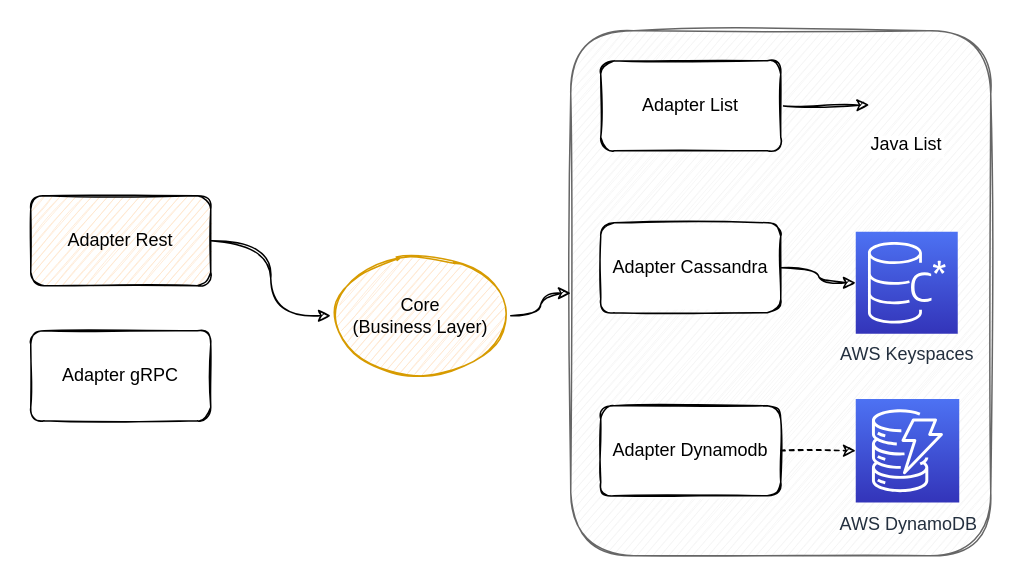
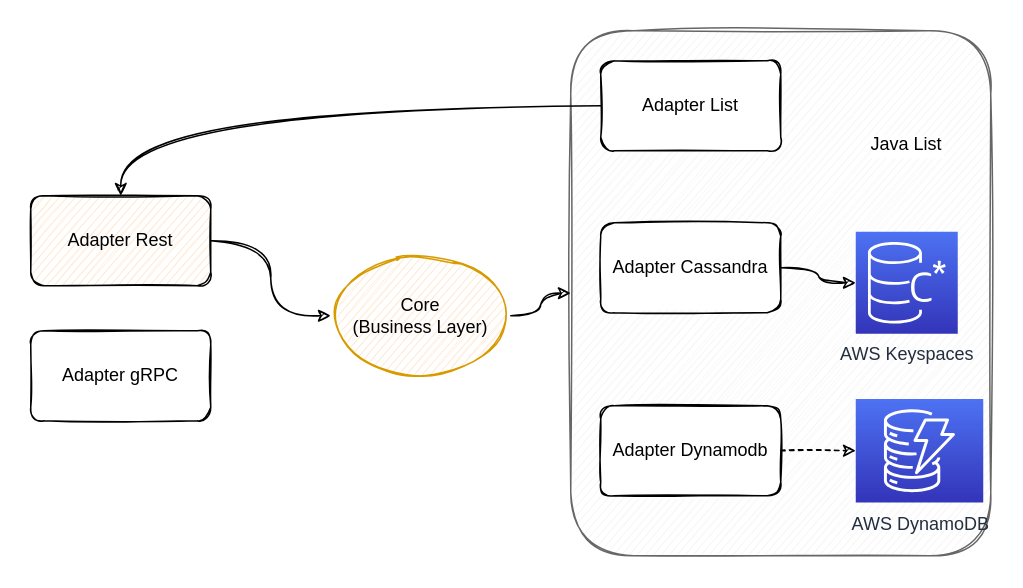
- <mxCell id="10" style="edgeStyle=orthogonalEdgeStyle;curved=1;rounded=0;sketch=1;orthogonalLoop=1;jettySize=auto;html=1;entryX=0;entryY=0.75;entryDx=0;entryDy=0;" edge="1" parent="1" source="11" target="16"><mxGeometry relative="1" as="geometry" /></mxCell>
+ <mxCell id="10" style="edgeStyle=orthogonalEdgeStyle;curved=1;rounded=0;sketch=1;orthogonalLoop=1;jettySize=auto;html=1;" edge="1" parent="1" source="11" target="4"><mxGeometry relative="1" as="geometry" /></mxCell>
- <mxCell id="12" value="AWS DynamoDB" style="sketch=0;points=[[0,0,0],[0.25,0,0],[0.5,0,0],[0.75,0,0],[1,0,0],[0,1,0],[0.25,1,0],[0.5,1,0],[0.75,1,0],[1,1,0],[0,0.25,0],[0,0.5,0],[0,0.75,0],[1,0.25,0],[1,0.5,0],[1,0.75,0]];outlineConnect=0;fontColor=#232F3E;gradientColor=#4D72F3;gradientDirection=north;fillColor=#3334B9;strokeColor=#ffffff;dashed=0;verticalLabelPosition=bottom;verticalAlign=top;align=center;html=1;fontSize=12;fontStyle=0;aspect=fixed;shape=mxgraph.aws4.resourceIcon;resIcon=mxgraph.aws4.dynamodb;rounded=1;" vertex="1" parent="1"><mxGeometry x="570" y="265.5" width="69" height="69" as="geometry" /></mxCell>
+ <mxCell id="12" value="AWS DynamoDB" style="sketch=0;points=[[0,0,0],[0.25,0,0],[0.5,0,0],[0.75,0,0],[1,0,0],[0,1,0],[0.25,1,0],[0.5,1,0],[0.75,1,0],[1,1,0],[0,0.25,0],[0,0.5,0],[0,0.75,0],[1,0.25,0],[1,0.5,0],[1,0.75,0]];outlineConnect=0;fontColor=#232F3E;gradientColor=#4D72F3;gradientDirection=north;fillColor=#3334B9;strokeColor=#ffffff;dashed=0;verticalLabelPosition=bottom;verticalAlign=top;align=center;html=1;fontSize=12;fontStyle=0;aspect=fixed;shape=mxgraph.aws4.resourceIcon;resIcon=mxgraph.aws4.dynamodb;rounded=1;" vertex="1" parent="1"><mxGeometry x="570" y="265.5" width="85" height="69" as="geometry" /></mxCell>
